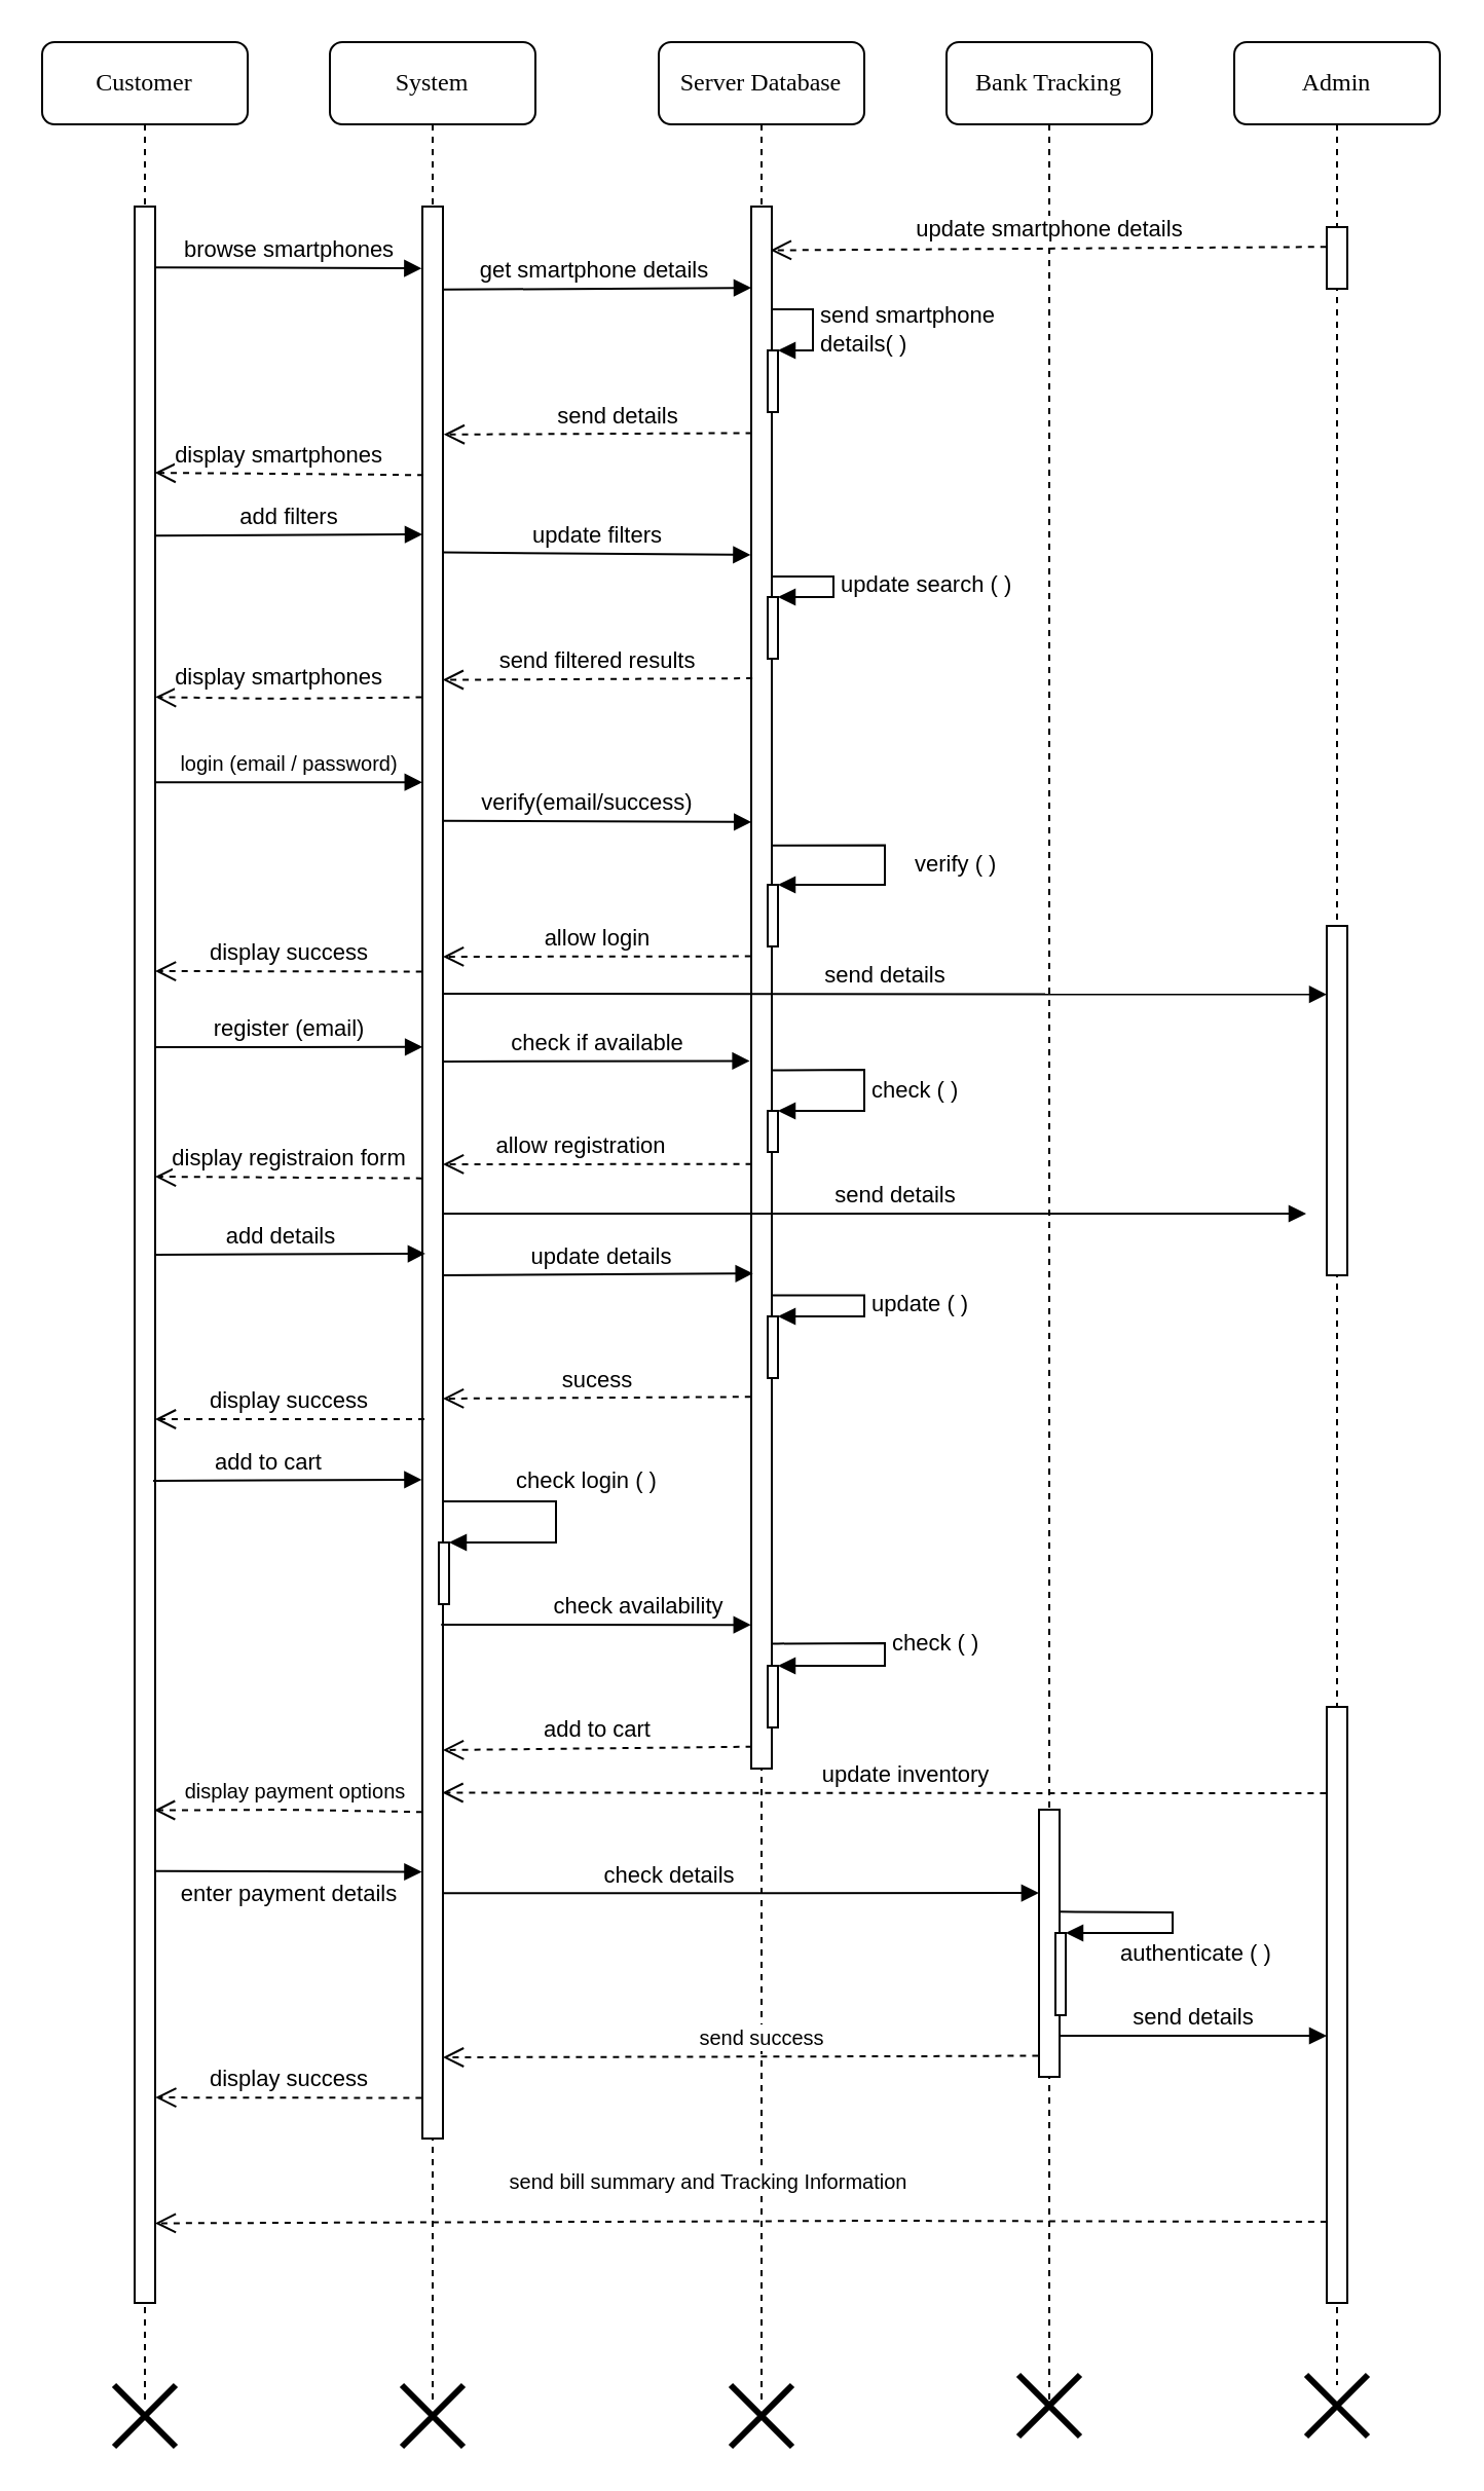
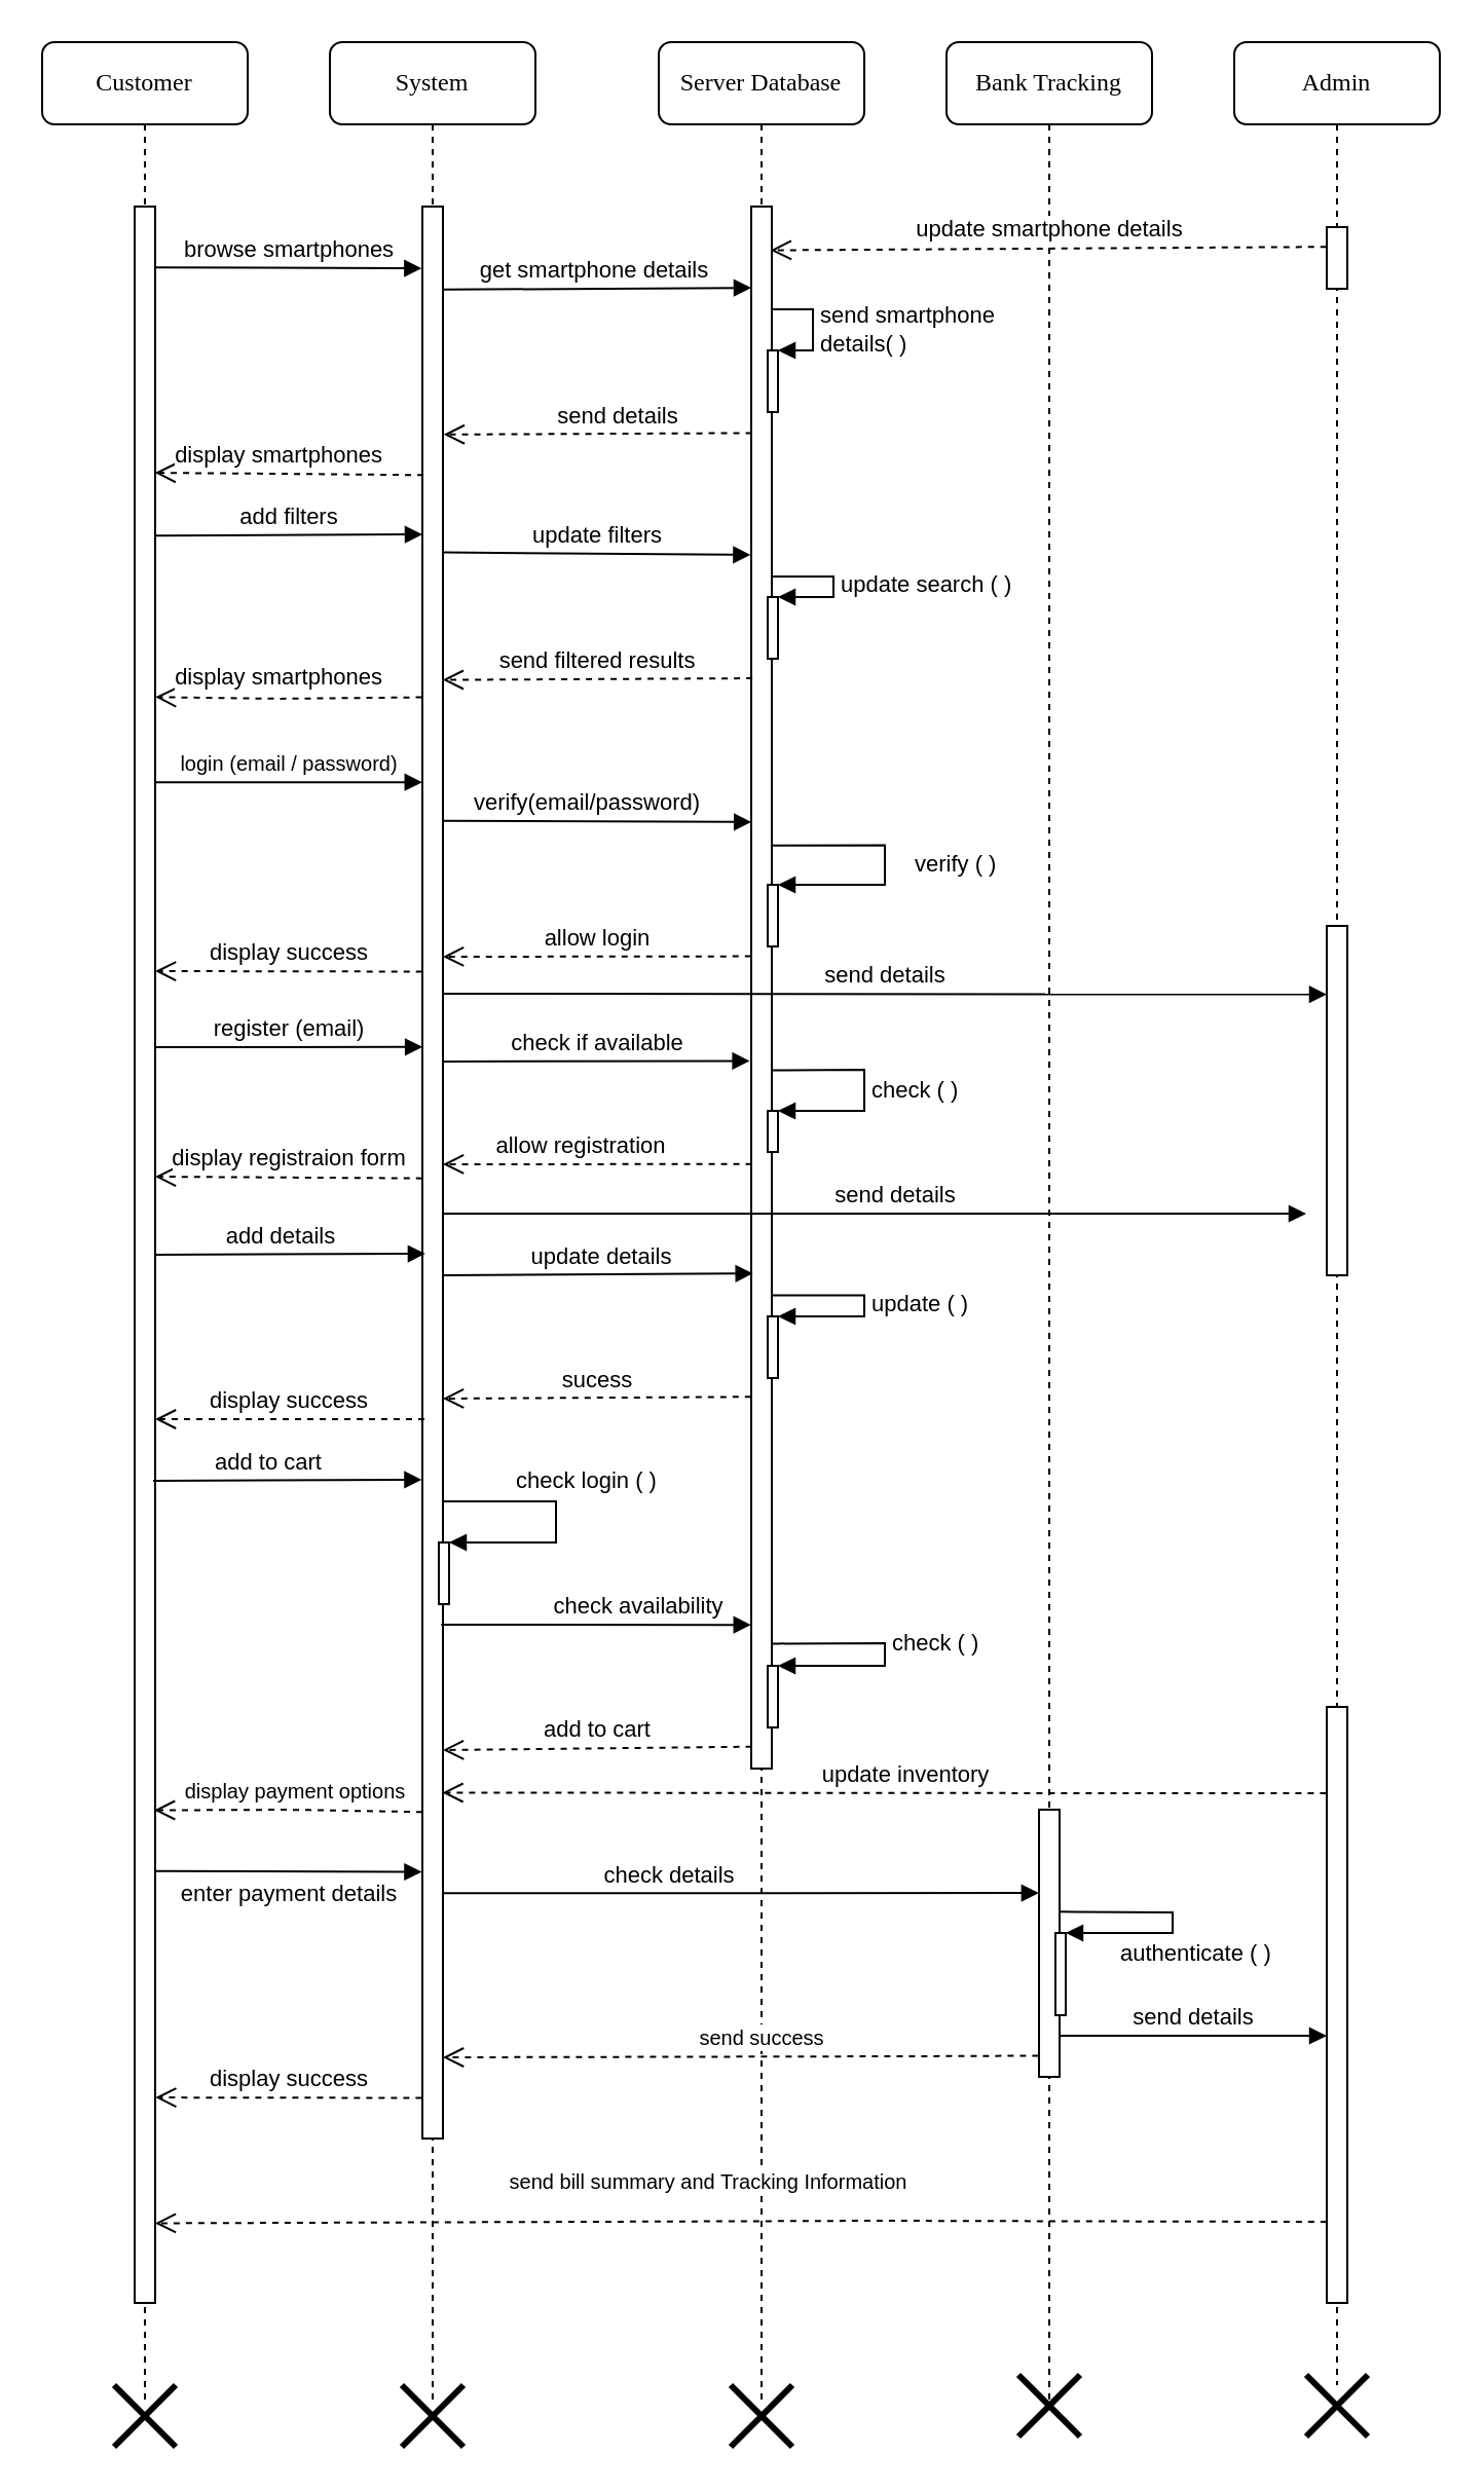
- <mxCell id="69" value="&lt;font style=&quot;font-size: 11px&quot;&gt;verify(email/success)&lt;/font&gt;" style="text;html=1;align=center;verticalAlign=middle;resizable=0;points=[];autosize=1;strokeColor=none;" vertex="1" parent="1"><mxGeometry x="220" y="380" width="130" height="20" as="geometry" /></mxCell>
+ <mxCell id="69" value="&lt;font style=&quot;font-size: 11px&quot;&gt;verify(email/password)&lt;/font&gt;" style="text;html=1;align=center;verticalAlign=middle;resizable=0;points=[];autosize=1;strokeColor=none;" vertex="1" parent="1"><mxGeometry x="220" y="380" width="130" height="20" as="geometry" /></mxCell>
